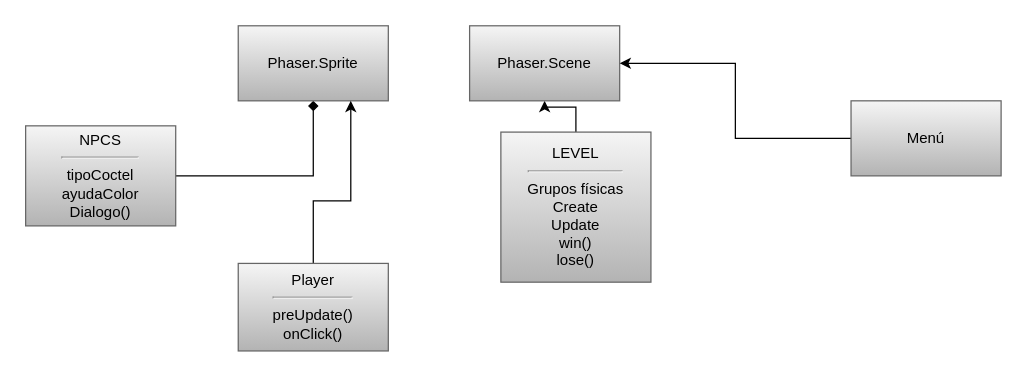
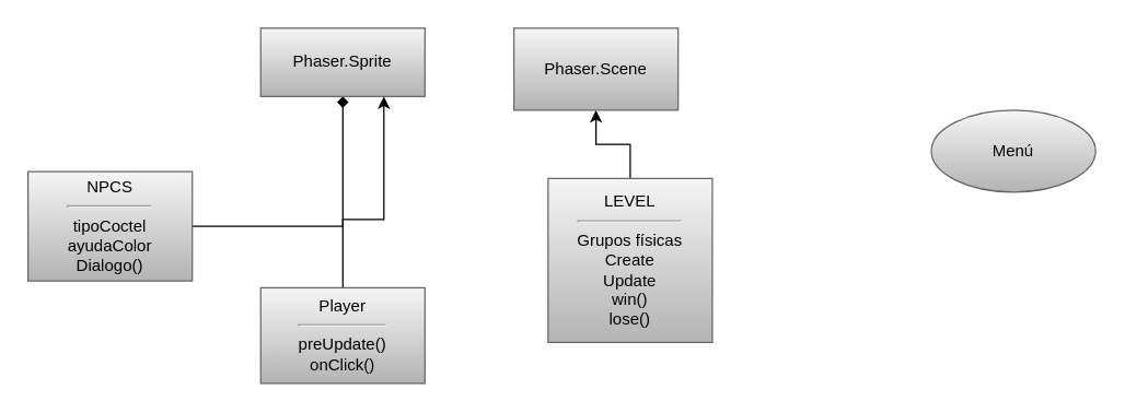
- <mxCell id="9" value="Phaser.Sprite" style="rounded=0;whiteSpace=wrap;html=1;fillColor=#f5f5f5;gradientColor=#b3b3b3;strokeColor=#666666;" parent="1" vertex="1"><mxGeometry x="190" y="20" width="120" height="60" as="geometry" /></mxCell>
+ <mxCell id="9" value="Phaser.Sprite" style="rounded=0;whiteSpace=wrap;html=1;fillColor=#f5f5f5;gradientColor=#b3b3b3;strokeColor=#666666;" parent="1" vertex="1"><mxGeometry x="190" y="20" width="120" height="50" as="geometry" /></mxCell>
- <mxCell id="5" value="" style="edgeStyle=orthogonalEdgeStyle;rounded=0;orthogonalLoop=1;jettySize=auto;html=1;" parent="1" source="6" target="4" edge="1"><mxGeometry relative="1" as="geometry" /></mxCell>
- <mxCell id="6" value="Menú" style="rounded=0;whiteSpace=wrap;html=1;fillColor=#f5f5f5;gradientColor=#b3b3b3;strokeColor=#666666;" parent="1" vertex="1"><mxGeometry x="680" y="80" width="120" height="60" as="geometry" /></mxCell>
+ <mxCell id="6" value="Menú" style="ellipse;whiteSpace=wrap;html=1;fillColor=#f5f5f5;gradientColor=#b3b3b3;strokeColor=#666666;" parent="1" vertex="1"><mxGeometry x="680" y="80" width="120" height="60" as="geometry" /></mxCell>
- <mxCell id="8" value="NPCS&lt;hr&gt;tipoCoctel&lt;br&gt;ayudaColor&lt;br&gt;Dialogo()" style="rounded=0;whiteSpace=wrap;html=1;fillColor=#f5f5f5;gradientColor=#b3b3b3;strokeColor=#666666;" parent="1" vertex="1"><mxGeometry x="20" y="100" width="120" height="80" as="geometry" /></mxCell>
+ <mxCell id="8" value="NPCS&lt;hr&gt;tipoCoctel&lt;br&gt;ayudaColor&lt;br&gt;Dialogo()" style="rounded=0;whiteSpace=wrap;html=1;fillColor=#f5f5f5;gradientColor=#b3b3b3;strokeColor=#666666;" parent="1" vertex="1"><mxGeometry x="20" y="125" width="120" height="80" as="geometry" /></mxCell>
- <mxCell id="3" value="LEVEL&lt;hr&gt;Grupos físicas&lt;br&gt;Create&lt;br&gt;Update&lt;br&gt;win()&lt;br&gt;lose()" style="rounded=0;whiteSpace=wrap;html=1;fillColor=#f5f5f5;gradientColor=#b3b3b3;strokeColor=#666666;" parent="1" vertex="1"><mxGeometry x="400" y="105" width="120" height="120" as="geometry" /></mxCell>
+ <mxCell id="3" value="LEVEL&lt;hr&gt;Grupos físicas&lt;br&gt;Create&lt;br&gt;Update&lt;br&gt;win()&lt;br&gt;lose()" style="rounded=0;whiteSpace=wrap;html=1;fillColor=#f5f5f5;gradientColor=#b3b3b3;strokeColor=#666666;" parent="1" vertex="1"><mxGeometry x="400" y="130" width="120" height="120" as="geometry" /></mxCell>
